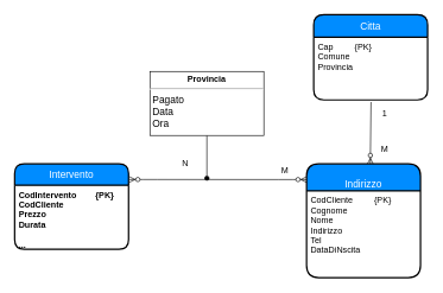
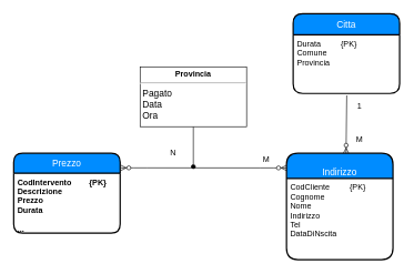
- <mxCell id="9" value="Cap         {PK}&#10;Comune&#10;Provincia" style="align=left;strokeColor=none;fillColor=none;spacingLeft=4;fontSize=12;verticalAlign=top;resizable=0;rotatable=0;part=1;fontStyle=0" vertex="1" parent="8"><mxGeometry y="32" width="160" height="88" as="geometry" /></mxCell>
+ <mxCell id="9" value="Durata         {PK}&#10;Comune&#10;Provincia" style="align=left;strokeColor=none;fillColor=none;spacingLeft=4;fontSize=12;verticalAlign=top;resizable=0;rotatable=0;part=1;fontStyle=0" vertex="1" parent="8"><mxGeometry y="32" width="160" height="88" as="geometry" /></mxCell>
- <mxCell id="2" value="&#10;Intervento&#10;" style="swimlane;childLayout=stackLayout;horizontal=1;startSize=30;horizontalStack=0;fillColor=#008cff;fontColor=#FFFFFF;rounded=1;fontSize=14;fontStyle=0;strokeWidth=2;resizeParent=0;resizeLast=1;shadow=0;dashed=0;align=center;" vertex="1" parent="1"><mxGeometry x="20" y="230" width="160" height="120" as="geometry" /></mxCell>
+ <mxCell id="2" value="&#10;Prezzo&#10;" style="swimlane;childLayout=stackLayout;horizontal=1;startSize=30;horizontalStack=0;fillColor=#008cff;fontColor=#FFFFFF;rounded=1;fontSize=14;fontStyle=0;strokeWidth=2;resizeParent=0;resizeLast=1;shadow=0;dashed=0;align=center;" vertex="1" parent="1"><mxGeometry x="20" y="230" width="160" height="120" as="geometry" /></mxCell>
- <mxCell id="3" value="CodIntervento        {PK}&#10;CodCliente&#10;Prezzo&#10;Durata&#10;&#10;...&#10;" style="align=left;strokeColor=none;fillColor=none;spacingLeft=4;fontSize=12;verticalAlign=top;resizable=0;rotatable=0;part=1;fontStyle=1" vertex="1" parent="2"><mxGeometry y="30" width="160" height="90" as="geometry" /></mxCell>
+ <mxCell id="3" value="CodIntervento        {PK}&#10;Descrizione&#10;Prezzo&#10;Durata&#10;&#10;...&#10;" style="align=left;strokeColor=none;fillColor=none;spacingLeft=4;fontSize=12;verticalAlign=top;resizable=0;rotatable=0;part=1;fontStyle=1" vertex="1" parent="2"><mxGeometry y="30" width="160" height="90" as="geometry" /></mxCell>
